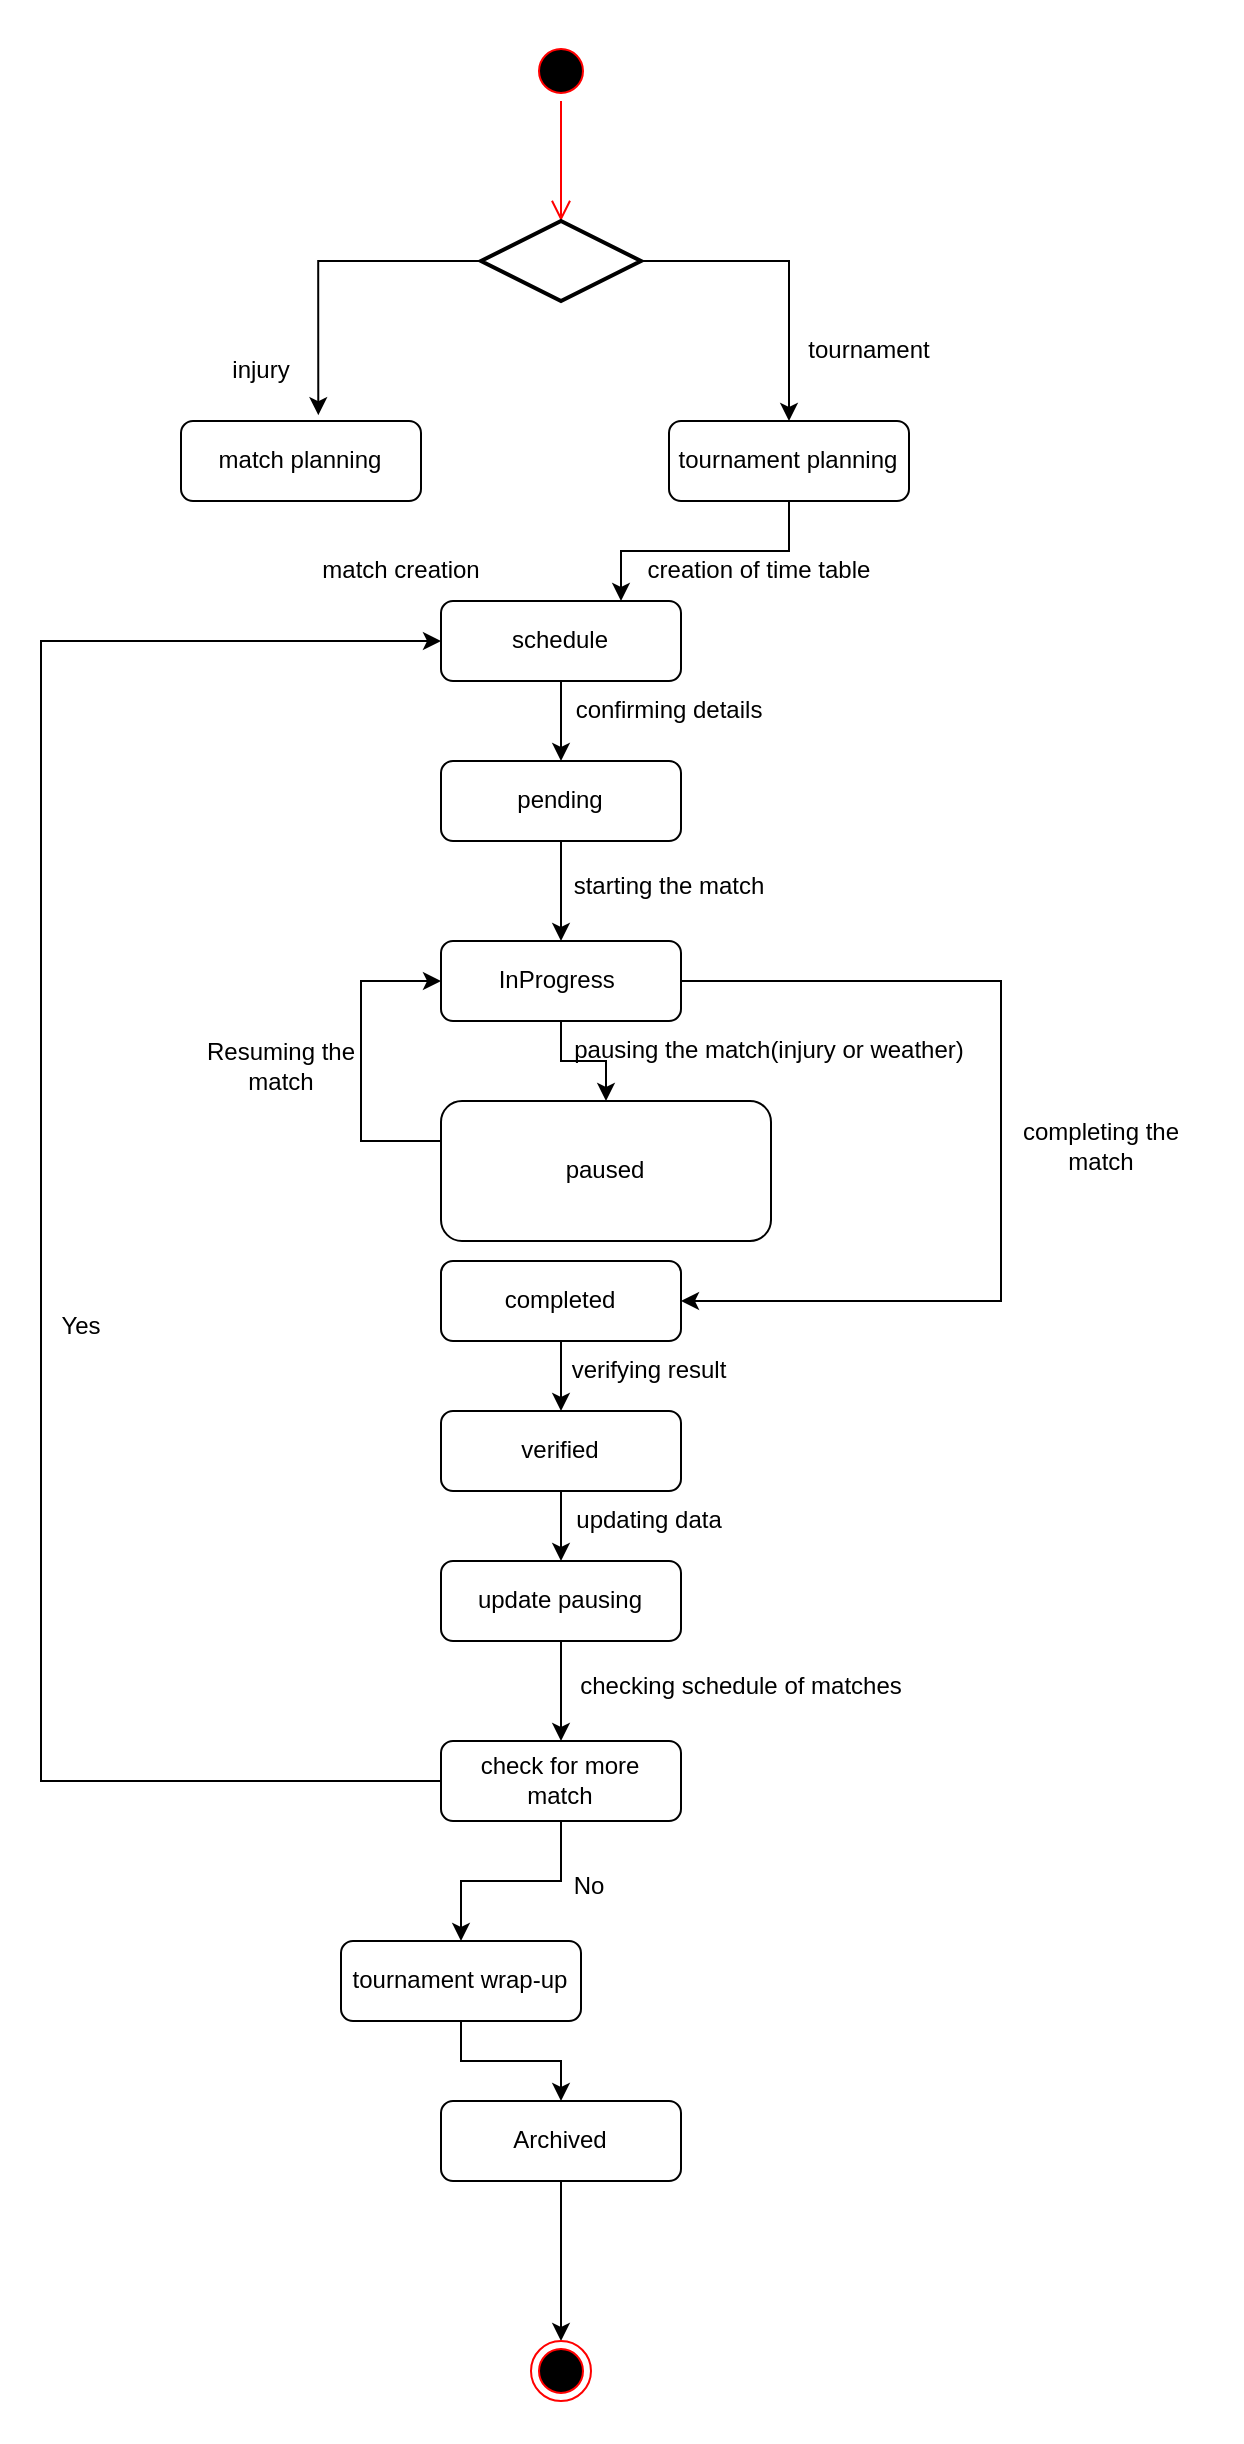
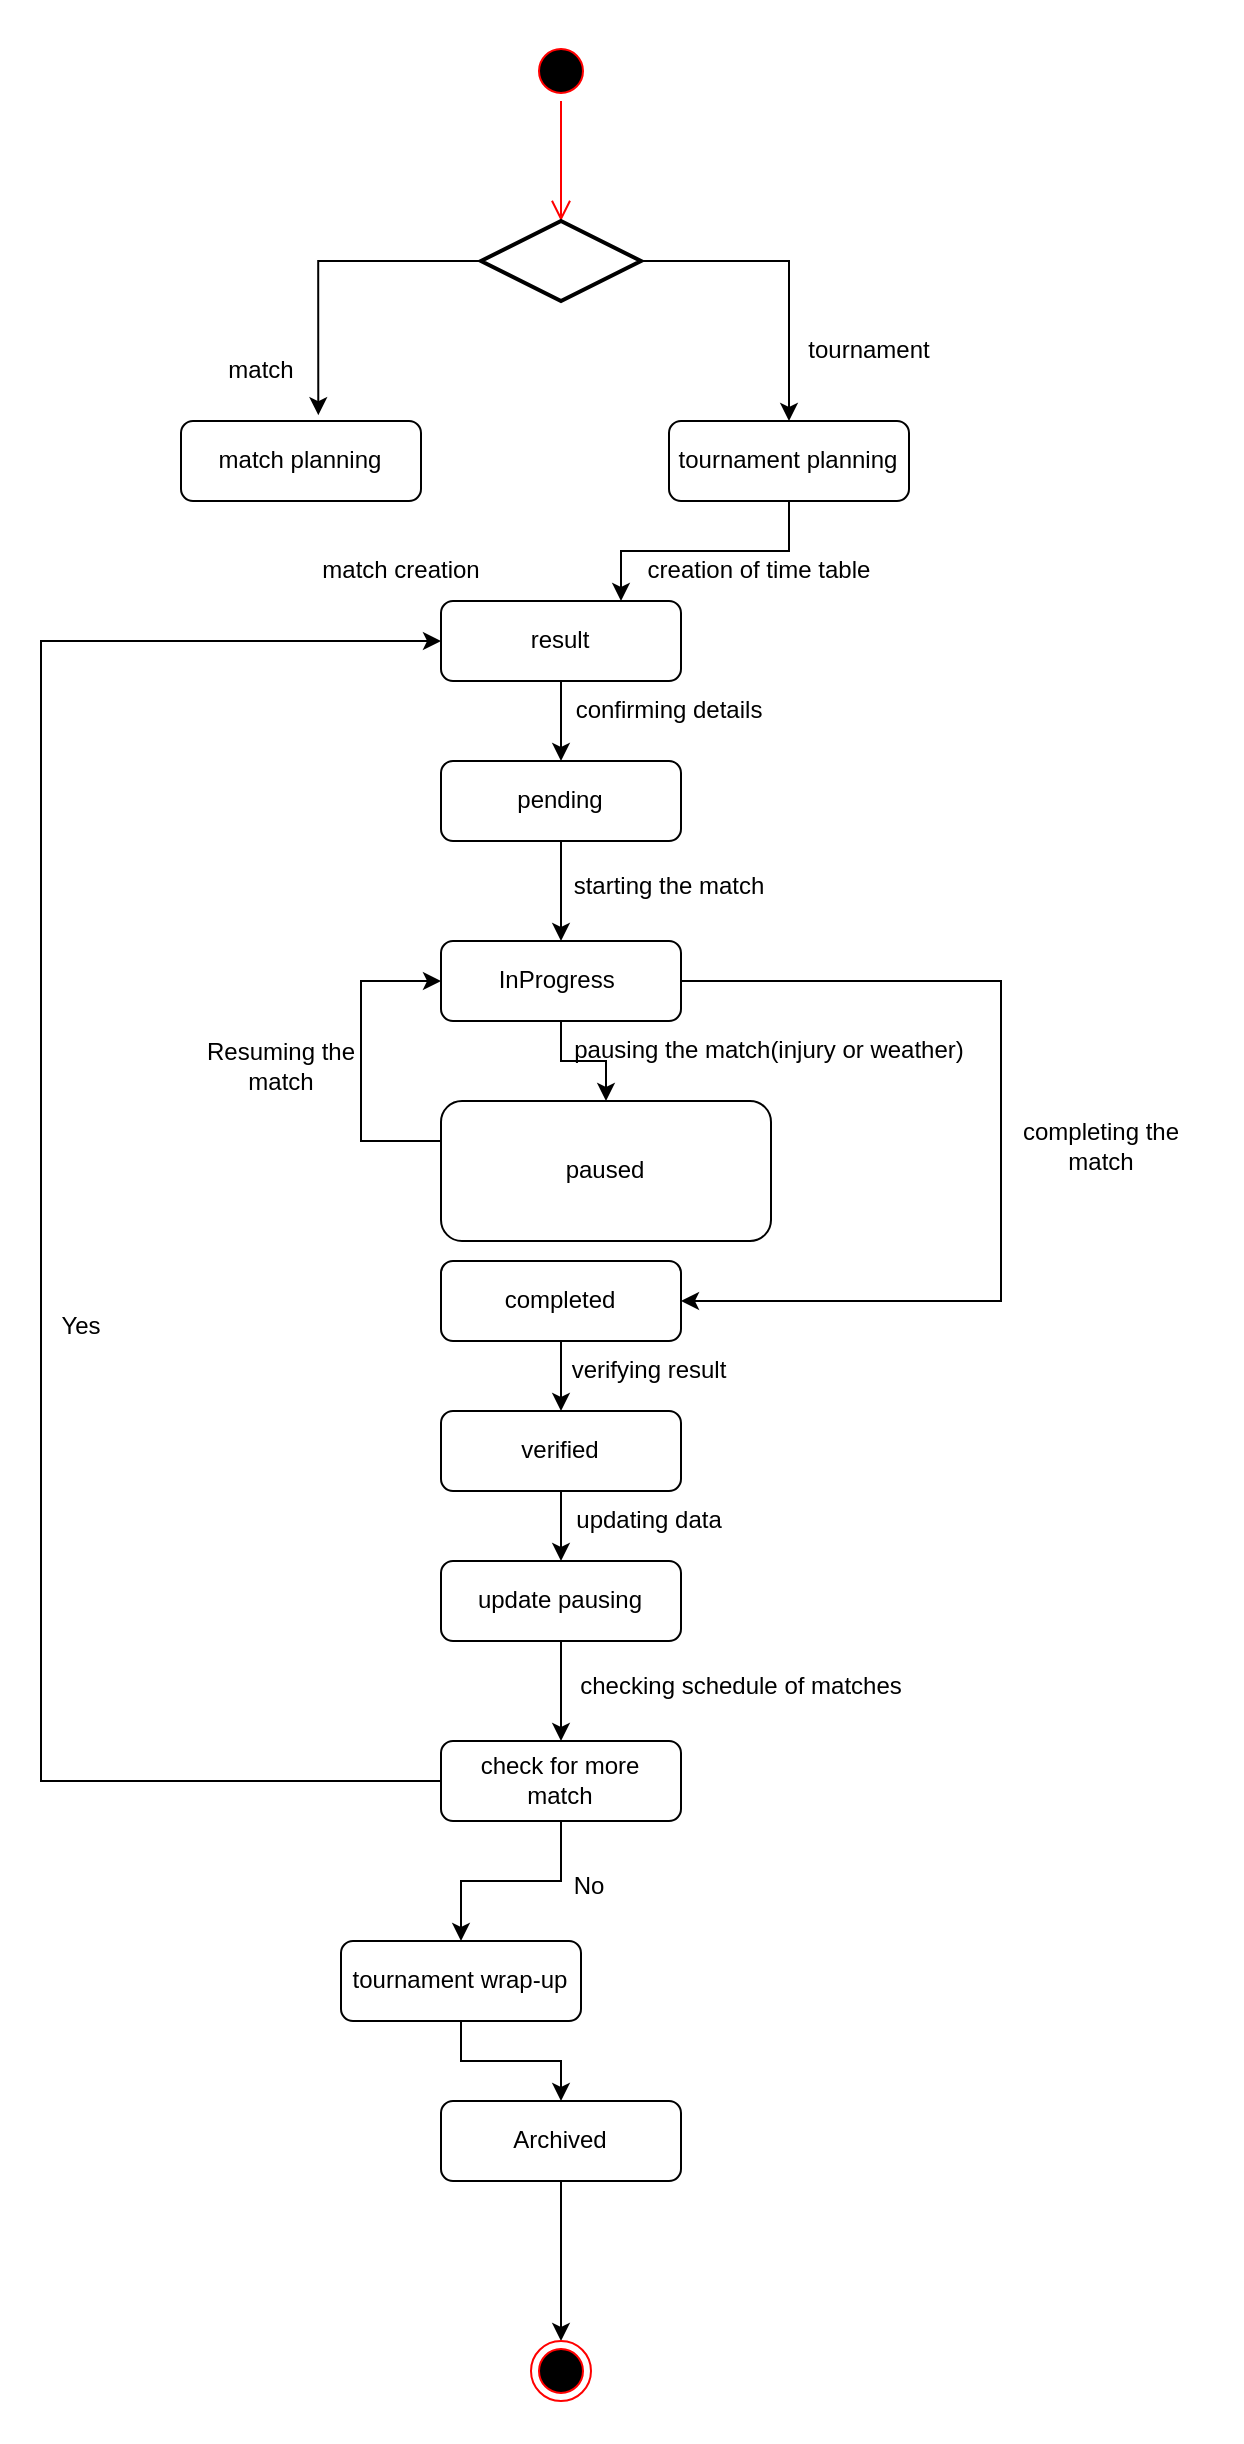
- <mxCell id="45" value="injury" style="text;html=1;align=center;verticalAlign=middle;resizable=0;points=[];autosize=1;strokeColor=none;fillColor=none;" vertex="1" parent="1"><mxGeometry x="100" y="170" width="60" height="30" as="geometry" /></mxCell>
+ <mxCell id="45" value="match" style="text;html=1;align=center;verticalAlign=middle;resizable=0;points=[];autosize=1;strokeColor=none;fillColor=none;" vertex="1" parent="1"><mxGeometry x="100" y="170" width="60" height="30" as="geometry" /></mxCell>
- <mxCell id="18" value="schedule" style="rounded=1;whiteSpace=wrap;html=1;fontSize=12;glass=0;strokeWidth=1;shadow=0;" vertex="1" parent="1"><mxGeometry x="220" y="300" width="120" height="40" as="geometry" /></mxCell>
+ <mxCell id="18" value="result" style="rounded=1;whiteSpace=wrap;html=1;fontSize=12;glass=0;strokeWidth=1;shadow=0;" vertex="1" parent="1"><mxGeometry x="220" y="300" width="120" height="40" as="geometry" /></mxCell>
